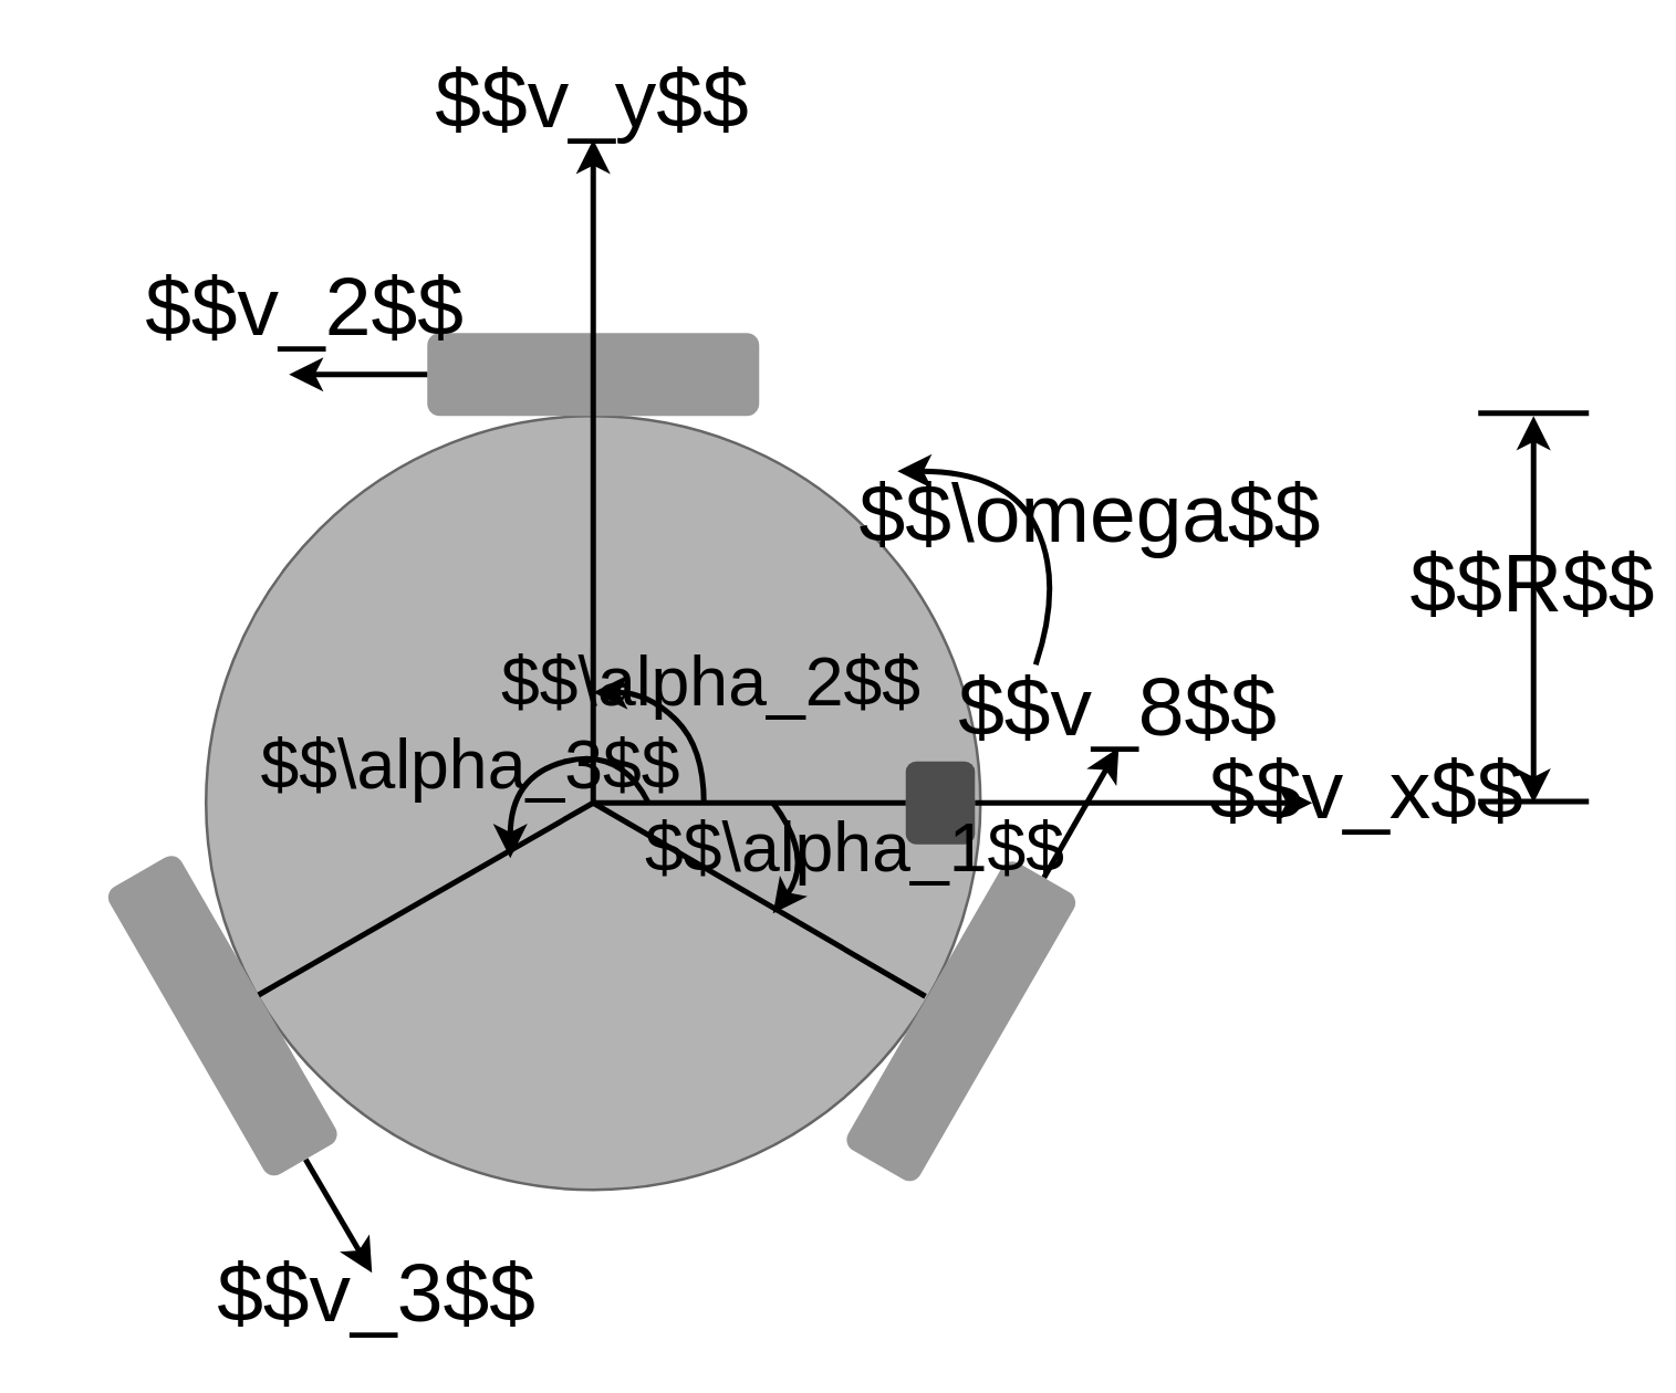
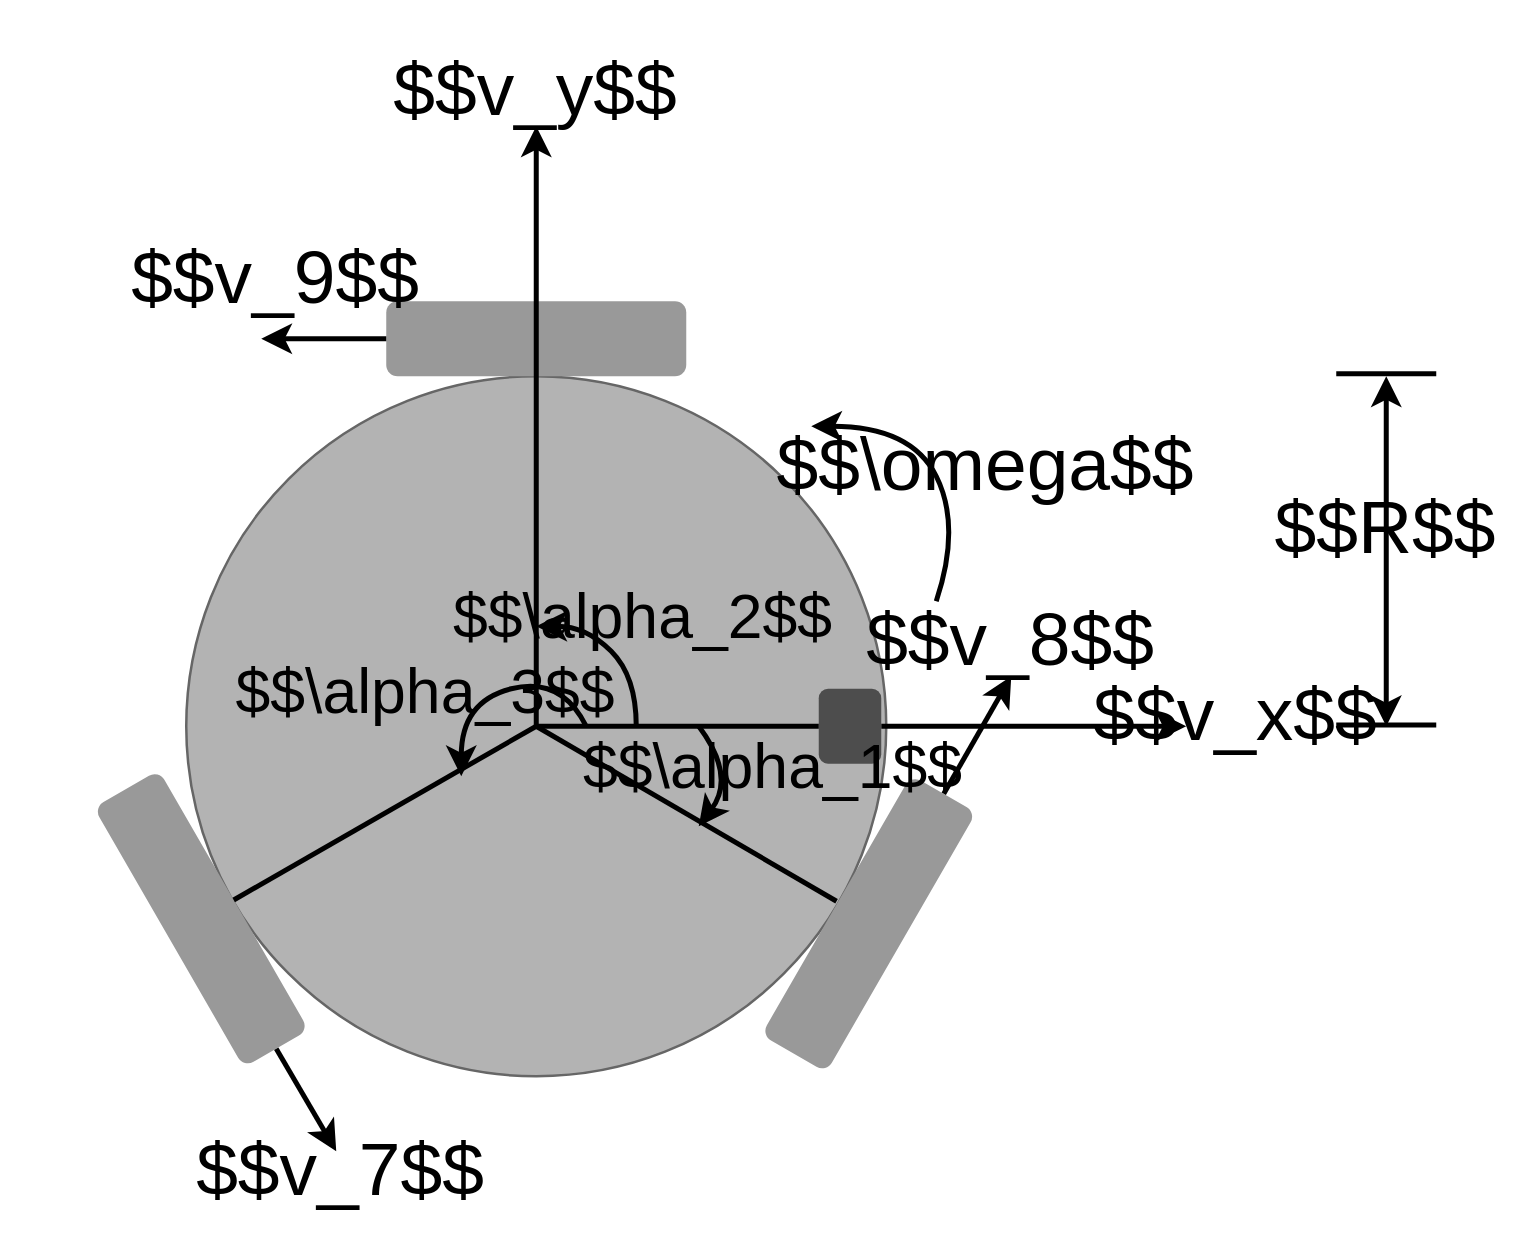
- <mxCell id="27" value="$$v_2$$" style="text;html=1;strokeColor=none;fillColor=none;align=center;verticalAlign=middle;whiteSpace=wrap;rounded=0;fontSize=30;" parent="1" vertex="1"><mxGeometry x="80" y="95" width="60" height="30" as="geometry" /></mxCell>
+ <mxCell id="27" value="$$v_9$$" style="text;html=1;strokeColor=none;fillColor=none;align=center;verticalAlign=middle;whiteSpace=wrap;rounded=0;fontSize=30;" parent="1" vertex="1"><mxGeometry x="80" y="95" width="60" height="30" as="geometry" /></mxCell>
- <mxCell id="28" value="$$v_3$$" style="text;html=1;strokeColor=none;fillColor=none;align=center;verticalAlign=middle;whiteSpace=wrap;rounded=0;fontSize=30;" parent="1" vertex="1"><mxGeometry x="106" y="452" width="60" height="30" as="geometry" /></mxCell>
+ <mxCell id="28" value="$$v_7$$" style="text;html=1;strokeColor=none;fillColor=none;align=center;verticalAlign=middle;whiteSpace=wrap;rounded=0;fontSize=30;" parent="1" vertex="1"><mxGeometry x="106" y="452" width="60" height="30" as="geometry" /></mxCell>
